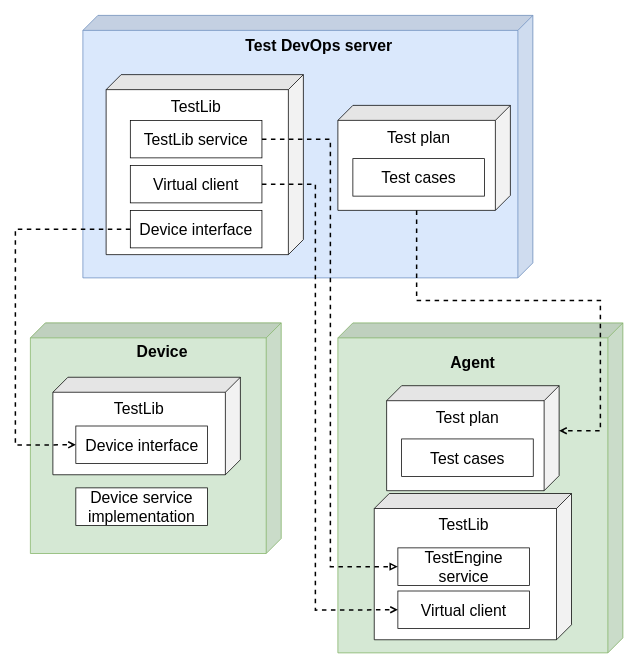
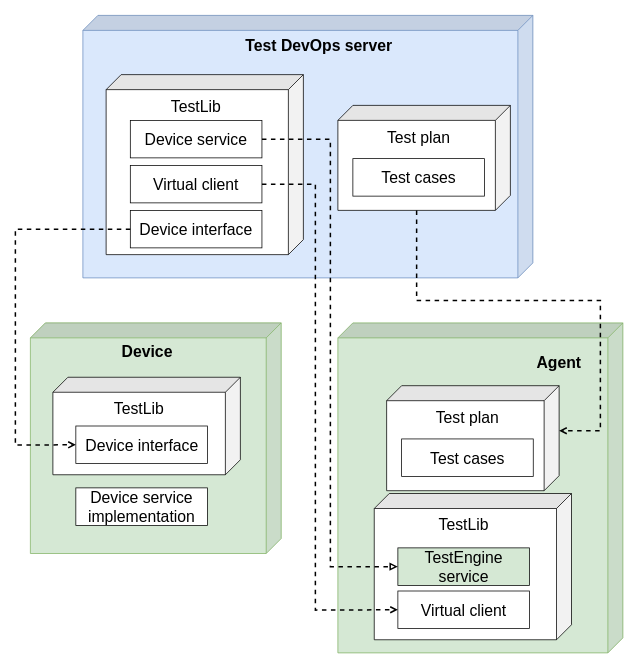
- <mxCell id="10" value="TestLib service" style="rounded=0;whiteSpace=wrap;html=1;fontSize=21;" parent="1" vertex="1"><mxGeometry x="173.25" y="160" width="175.5" height="50" as="geometry" /></mxCell>
+ <mxCell id="10" value="Device service" style="rounded=0;whiteSpace=wrap;html=1;fontSize=21;" parent="1" vertex="1"><mxGeometry x="173.25" y="160" width="175.5" height="50" as="geometry" /></mxCell>
- <mxCell id="3" value="&lt;b style=&quot;font-size: 21px;&quot;&gt;Device&lt;/b&gt;" style="text;html=1;strokeColor=none;fillColor=none;align=center;verticalAlign=middle;whiteSpace=wrap;rounded=0;fontSize=21;" parent="1" vertex="1"><mxGeometry x="196.12" y="457.5" width="40" height="20" as="geometry" /></mxCell>
+ <mxCell id="3" value="&lt;b style=&quot;font-size: 21px;&quot;&gt;Device&lt;/b&gt;" style="text;html=1;strokeColor=none;fillColor=none;align=center;verticalAlign=middle;whiteSpace=wrap;rounded=0;fontSize=21;" parent="1" vertex="1"><mxGeometry x="176.12" y="457.5" width="40" height="20" as="geometry" /></mxCell>
- <mxCell id="9" value="Agent&lt;br style=&quot;font-size: 21px;&quot;&gt;" style="text;html=1;strokeColor=none;fillColor=none;align=center;verticalAlign=middle;whiteSpace=wrap;rounded=0;fontStyle=1;fontSize=21;" parent="1" vertex="1"><mxGeometry x="610" y="472.5" width="40" height="20" as="geometry" /></mxCell>
+ <mxCell id="9" value="Agent&lt;br style=&quot;font-size: 21px;&quot;&gt;" style="text;html=1;strokeColor=none;fillColor=none;align=center;verticalAlign=middle;whiteSpace=wrap;rounded=0;fontStyle=1;fontSize=21;" parent="1" vertex="1"><mxGeometry x="725" y="472.5" width="40" height="20" as="geometry" /></mxCell>
- <mxCell id="15" value="TestEngine service" style="rounded=0;whiteSpace=wrap;html=1;fontSize=21;" parent="1" vertex="1"><mxGeometry x="530" y="730" width="175.5" height="50" as="geometry" /></mxCell>
+ <mxCell id="15" value="TestEngine service" style="rounded=0;whiteSpace=wrap;html=1;fontSize=21;fillColor=#d5e8d4;" parent="1" vertex="1"><mxGeometry x="530" y="730" width="175.5" height="50" as="geometry" /></mxCell>
